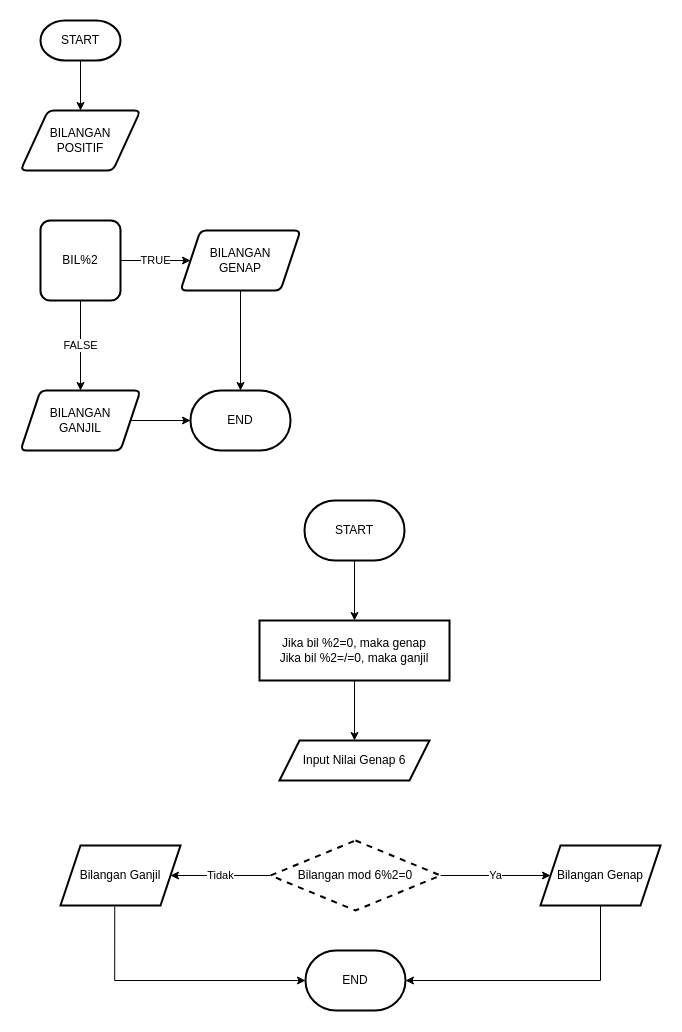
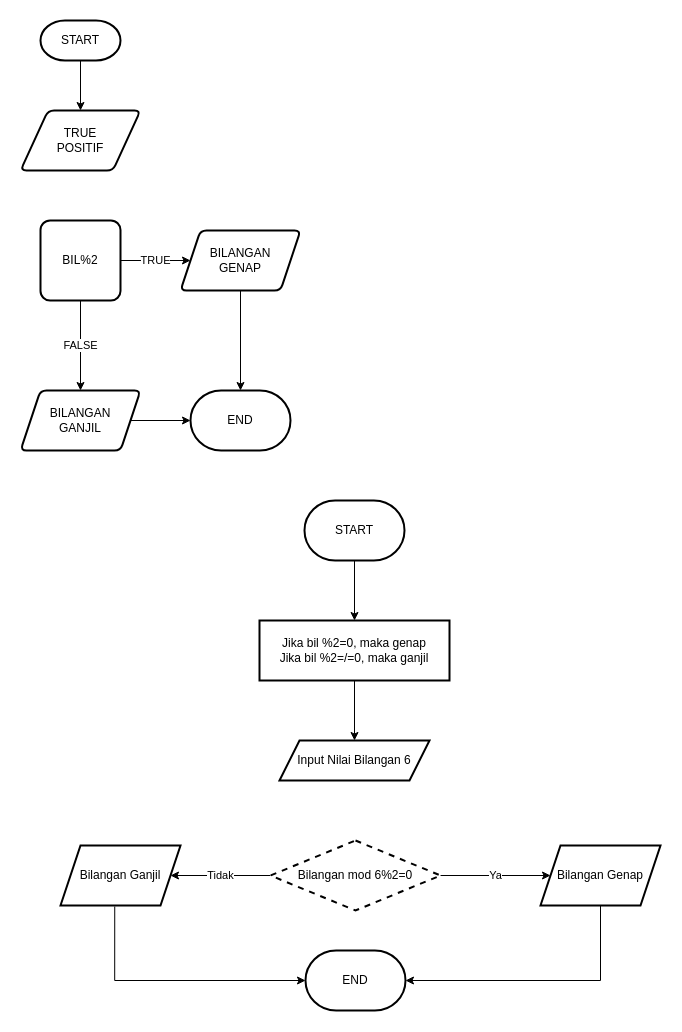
- <mxCell id="4" value="BILANGAN&lt;br&gt;POSITIF" style="shape=parallelogram;html=1;strokeWidth=2;perimeter=parallelogramPerimeter;whiteSpace=wrap;rounded=1;arcSize=12;size=0.23;" parent="1" vertex="1"><mxGeometry x="20" y="110" width="120" height="60" as="geometry" /></mxCell>
+ <mxCell id="4" value="TRUE&lt;br&gt;POSITIF" style="shape=parallelogram;html=1;strokeWidth=2;perimeter=parallelogramPerimeter;whiteSpace=wrap;rounded=1;arcSize=12;size=0.23;" parent="1" vertex="1"><mxGeometry x="20" y="110" width="120" height="60" as="geometry" /></mxCell>
- <mxCell id="17" value="Input Nilai Genap 6" style="shape=parallelogram;perimeter=parallelogramPerimeter;whiteSpace=wrap;html=1;fixedSize=1;strokeWidth=2;" vertex="1" parent="1"><mxGeometry x="279" y="740" width="150" height="40" as="geometry" /></mxCell>
+ <mxCell id="17" value="Input Nilai Bilangan 6" style="shape=parallelogram;perimeter=parallelogramPerimeter;whiteSpace=wrap;html=1;fixedSize=1;strokeWidth=2;" vertex="1" parent="1"><mxGeometry x="279" y="740" width="150" height="40" as="geometry" /></mxCell>
